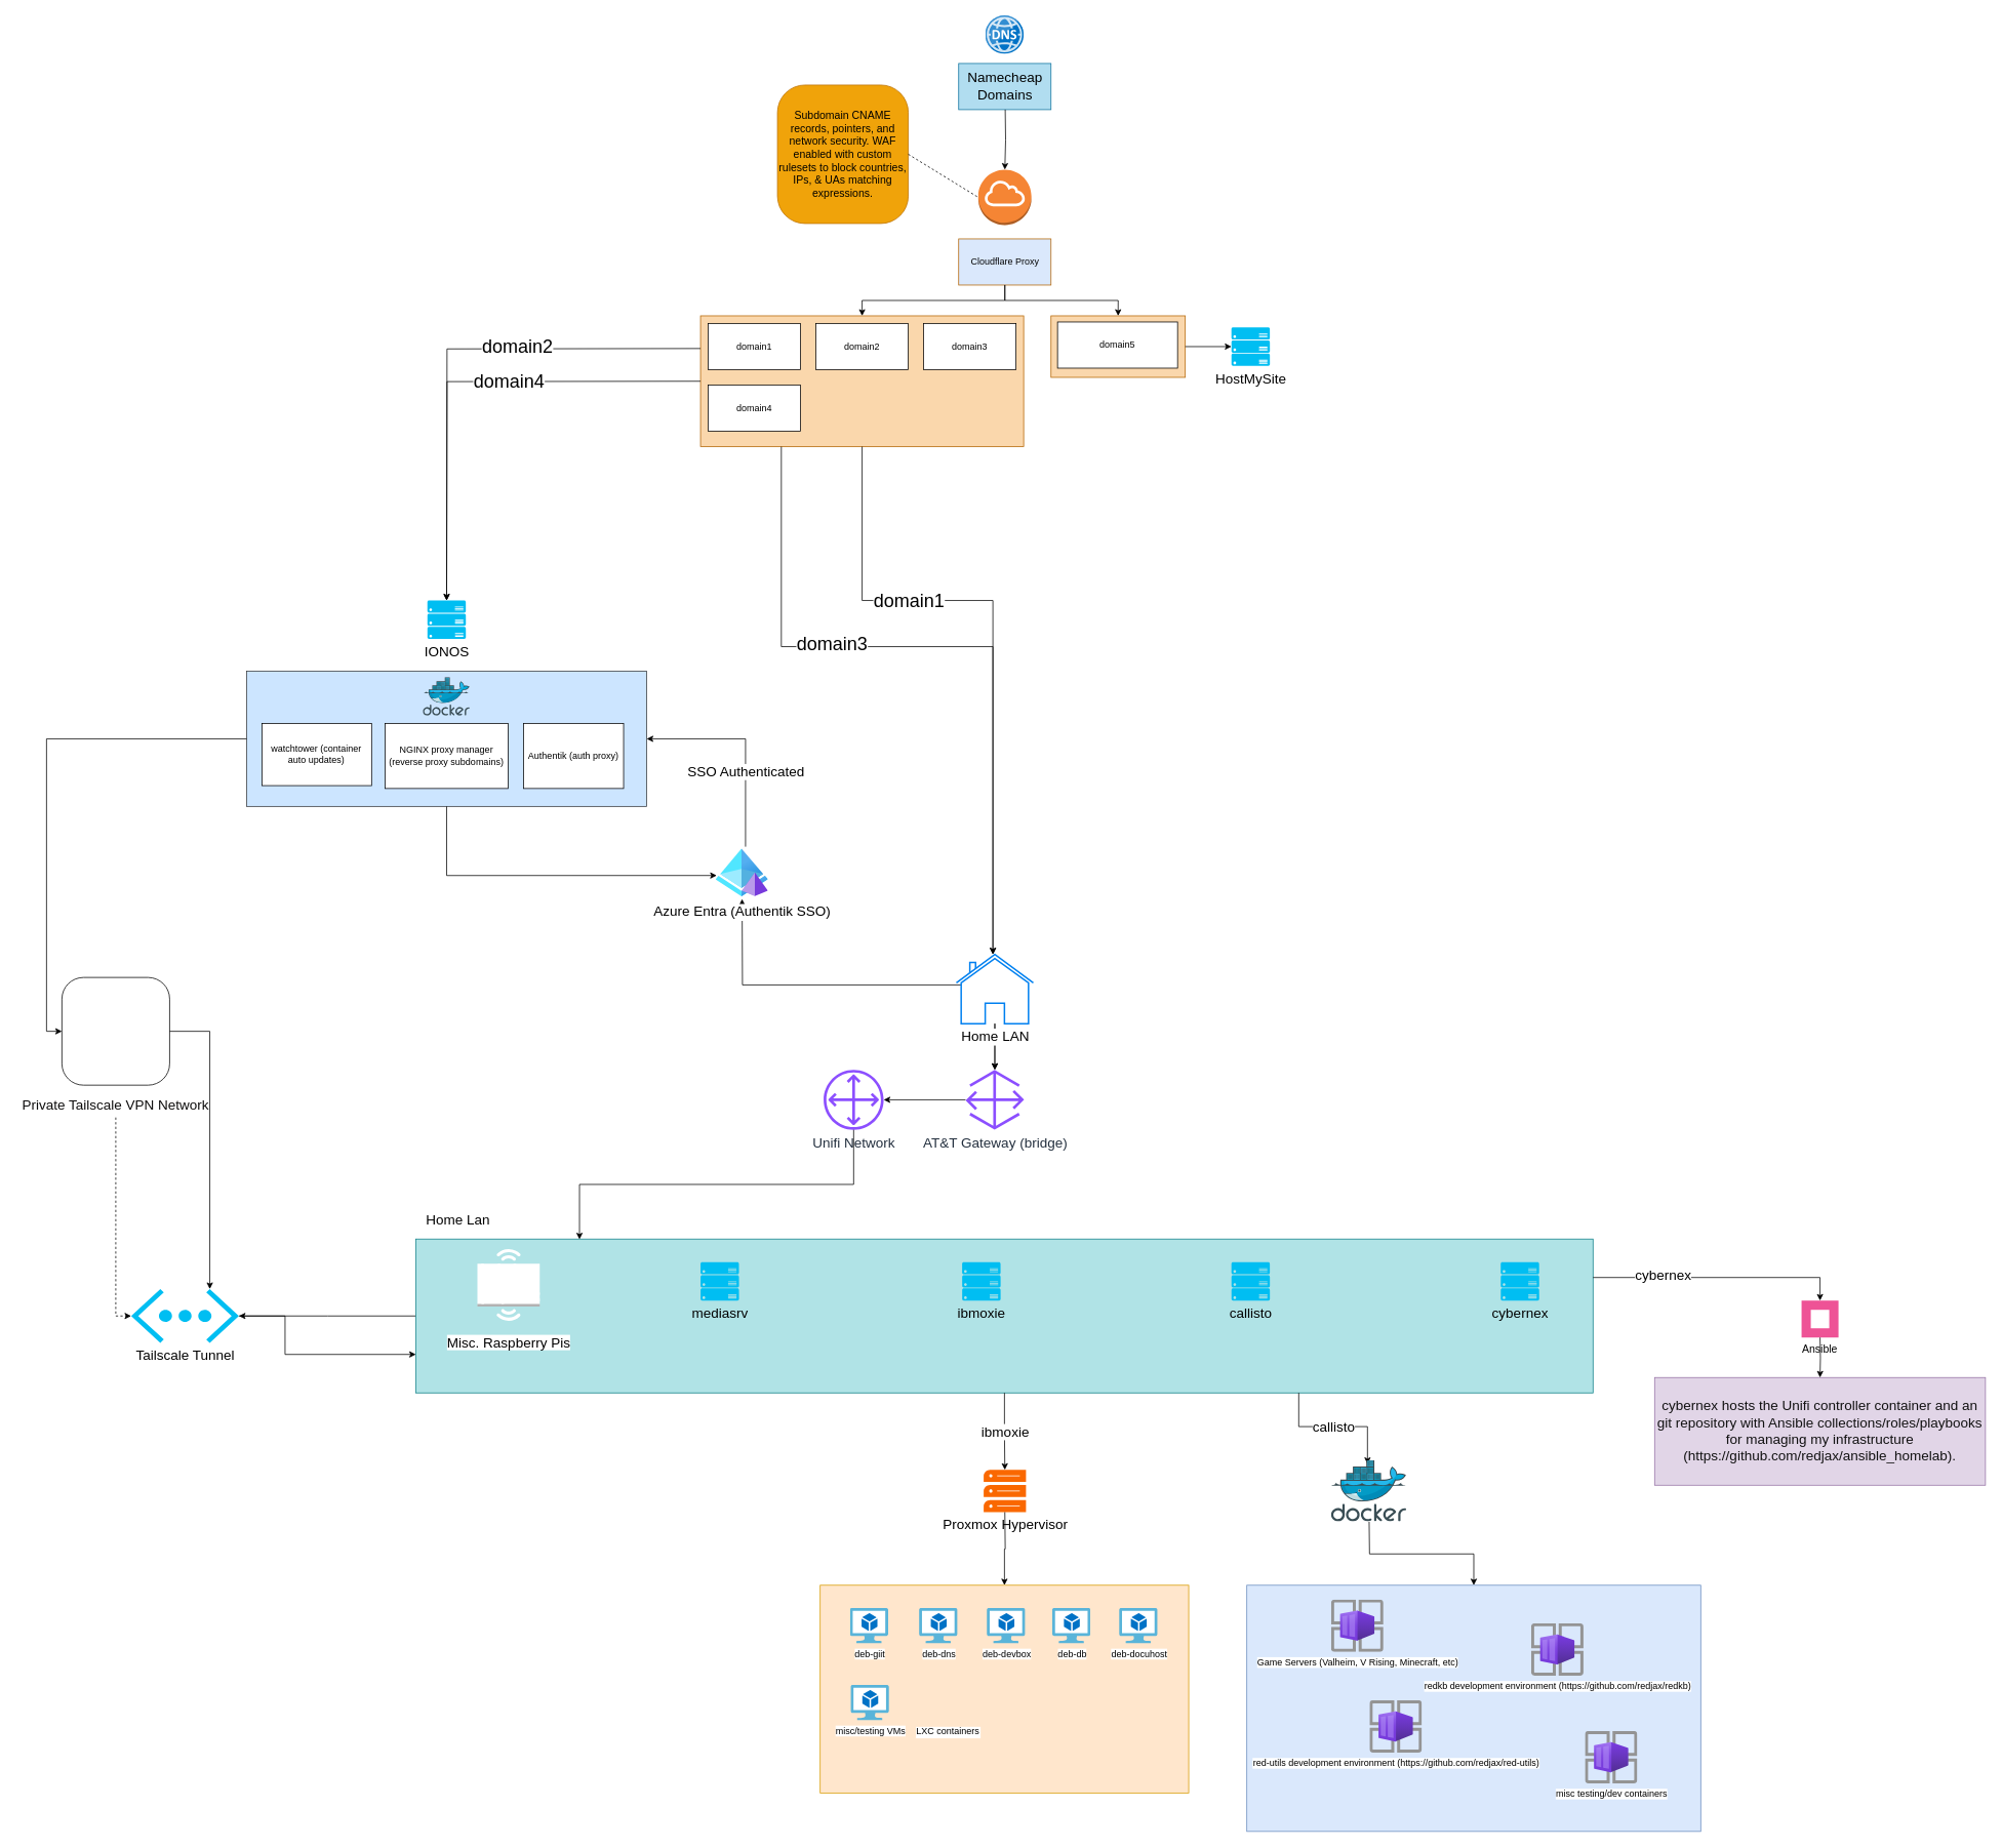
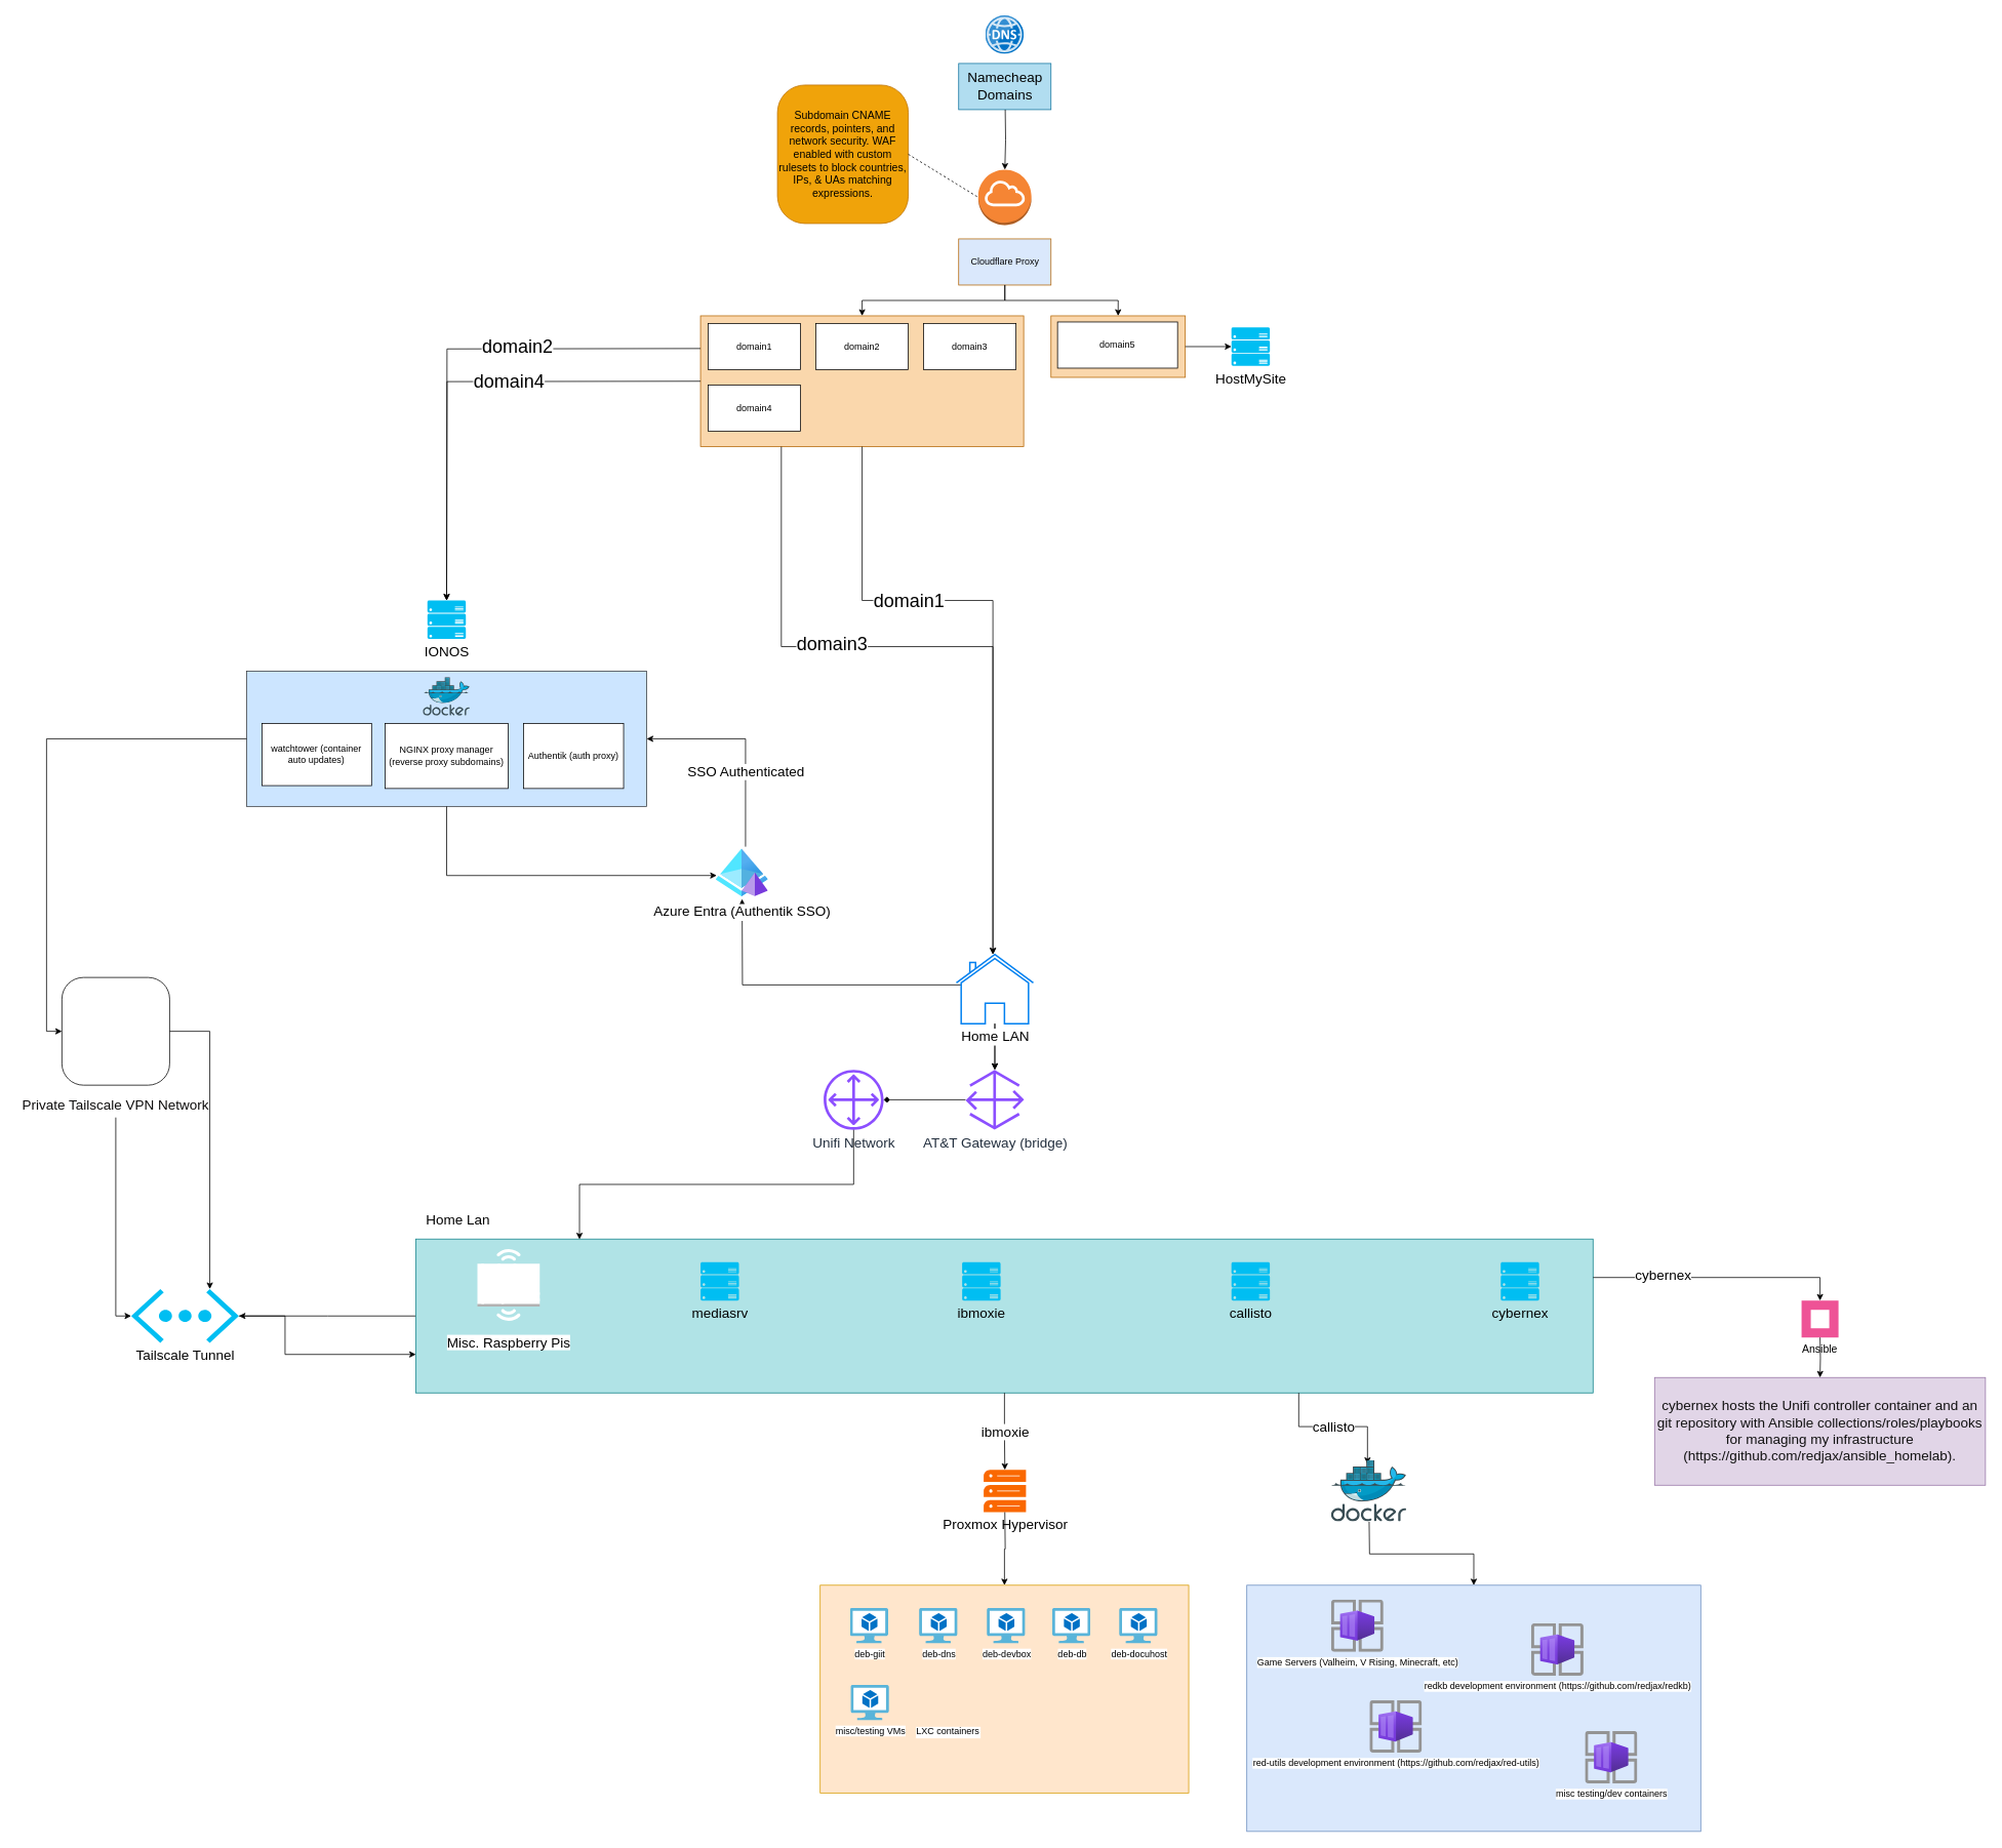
- <mxCell id="38" style="edgeStyle=orthogonalEdgeStyle;rounded=0;orthogonalLoop=1;jettySize=auto;html=1;" parent="34" source="39" target="40" edge="1"><mxGeometry relative="1" as="geometry" /></mxCell>
+ <mxCell id="38" style="edgeStyle=orthogonalEdgeStyle;rounded=0;orthogonalLoop=1;jettySize=auto;html=1;endArrow=diamond;" parent="34" source="39" target="40" edge="1"><mxGeometry relative="1" as="geometry" /></mxCell>
- <mxCell id="94" style="edgeStyle=orthogonalEdgeStyle;rounded=0;orthogonalLoop=1;jettySize=auto;html=1;entryX=0;entryY=0.5;entryDx=0;entryDy=0;entryPerimeter=0;dashed=1;" parent="71" source="91" target="93" edge="1"><mxGeometry relative="1" as="geometry" /></mxCell>
+ <mxCell id="94" style="edgeStyle=orthogonalEdgeStyle;rounded=0;orthogonalLoop=1;jettySize=auto;html=1;entryX=0;entryY=0.5;entryDx=0;entryDy=0;entryPerimeter=0;" parent="71" source="91" target="93" edge="1"><mxGeometry relative="1" as="geometry" /></mxCell>
